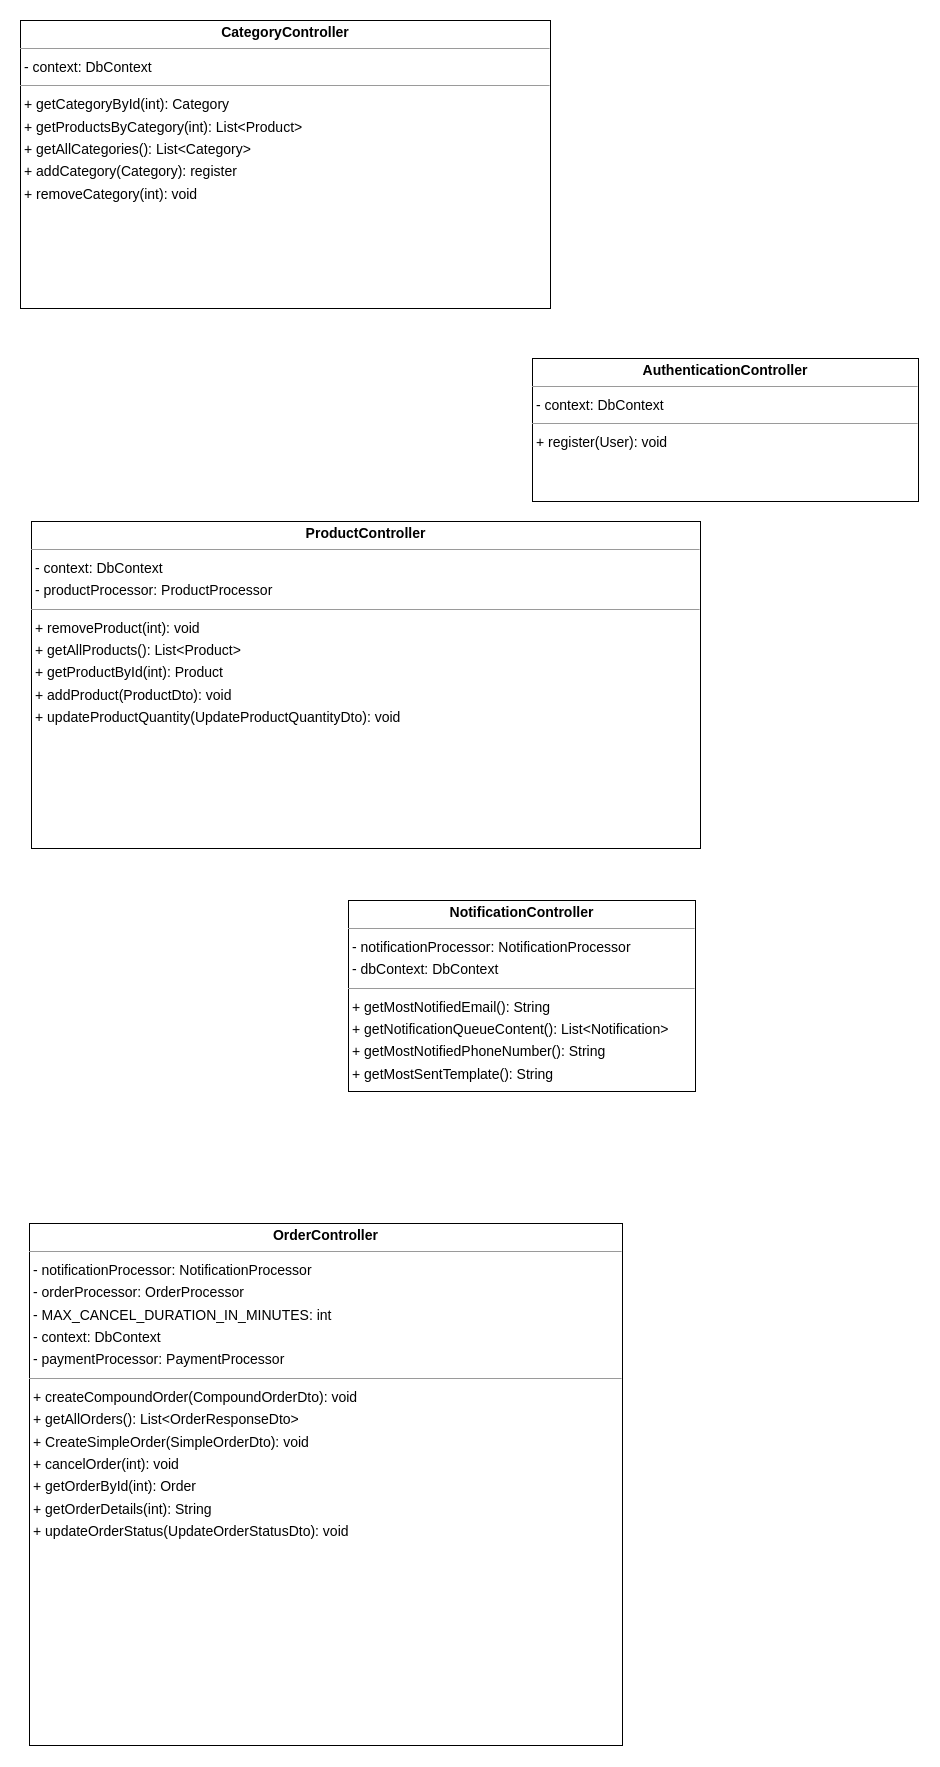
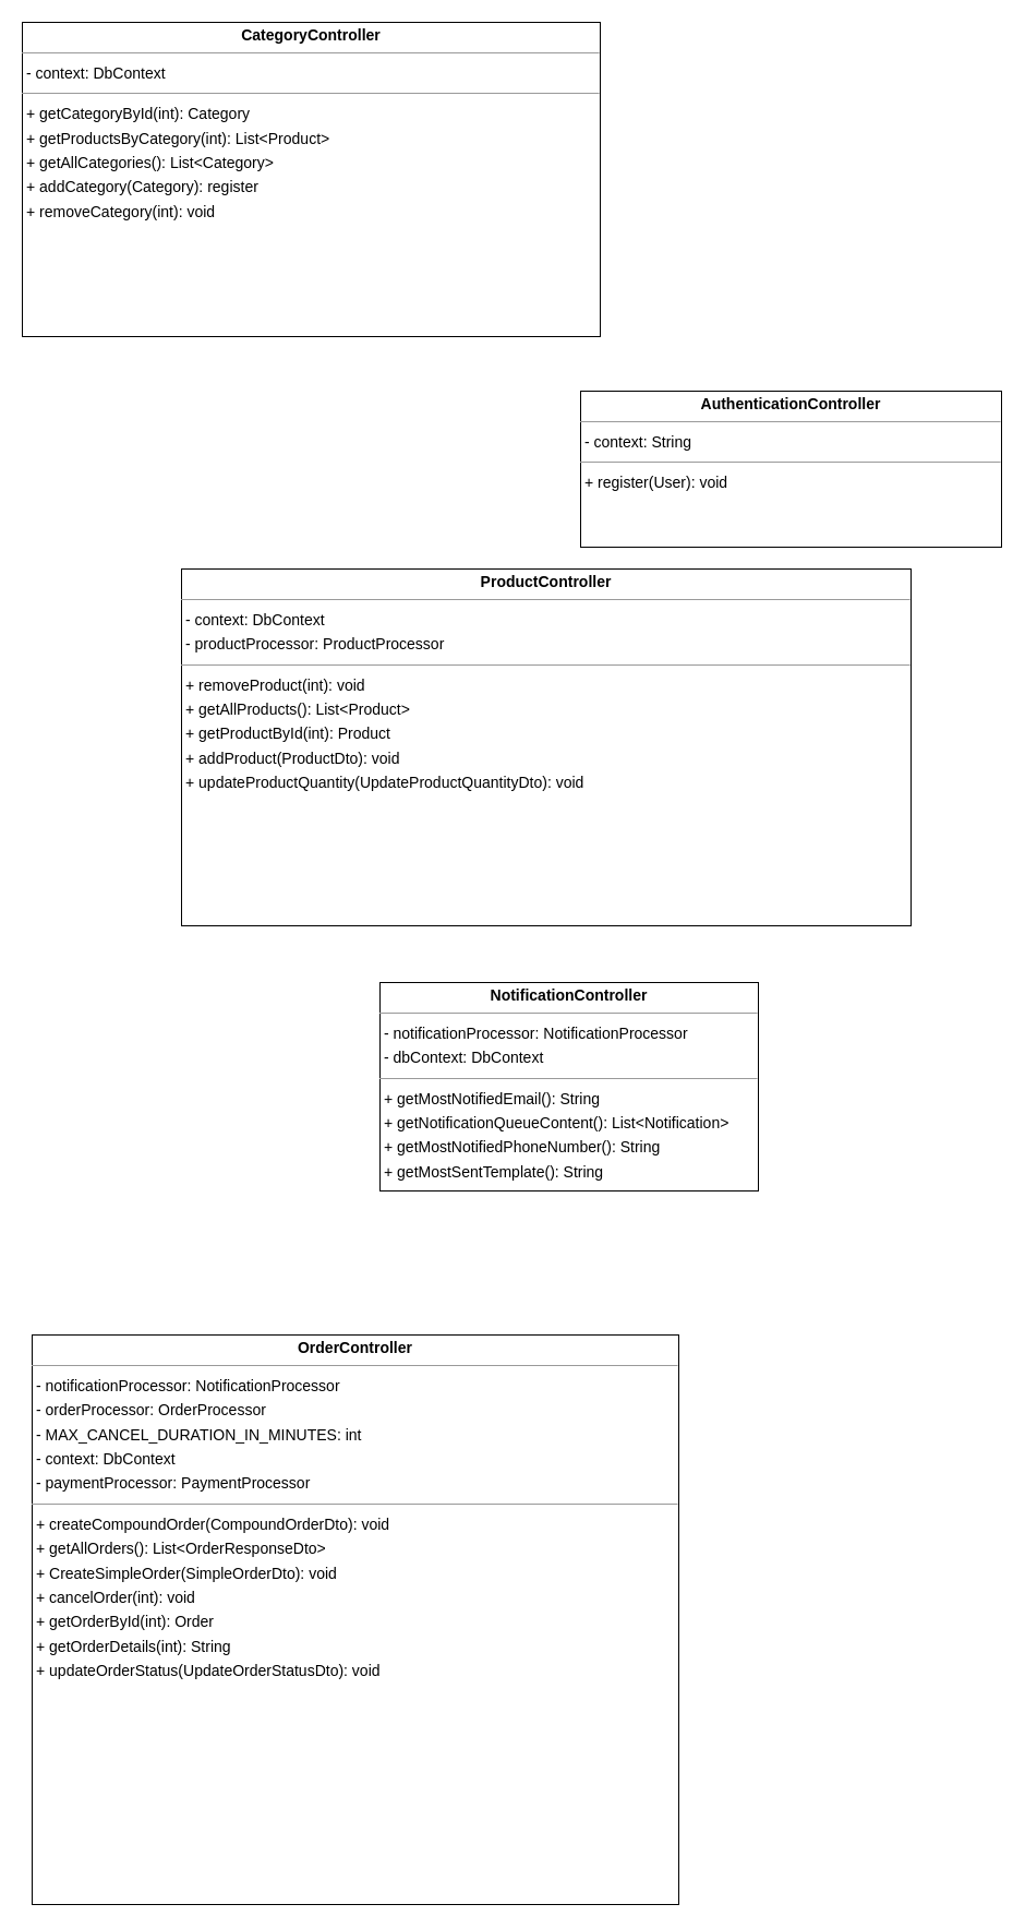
- <mxCell id="2" value="&lt;p style=&quot;margin:0px;margin-top:4px;text-align:center;&quot;&gt;&lt;b&gt;AuthenticationController&lt;/b&gt;&lt;/p&gt;&lt;hr size=&quot;1&quot;/&gt;&lt;p style=&quot;margin:0 0 0 4px;line-height:1.6;&quot;&gt;- context: DbContext&lt;/p&gt;&lt;hr size=&quot;1&quot;/&gt;&lt;p style=&quot;margin:0 0 0 4px;line-height:1.6;&quot;&gt;+ register(User): void&lt;/p&gt;" style="verticalAlign=top;align=left;overflow=fill;fontSize=14;fontFamily=Helvetica;html=1;rounded=0;shadow=0;comic=0;labelBackgroundColor=none;strokeWidth=1;" parent="1" vertex="1"><mxGeometry x="532" y="358" width="386" height="143" as="geometry" /></mxCell>
+ <mxCell id="2" value="&lt;p style=&quot;margin:0px;margin-top:4px;text-align:center;&quot;&gt;&lt;b&gt;AuthenticationController&lt;/b&gt;&lt;/p&gt;&lt;hr size=&quot;1&quot;/&gt;&lt;p style=&quot;margin:0 0 0 4px;line-height:1.6;&quot;&gt;- context: String&lt;/p&gt;&lt;hr size=&quot;1&quot;/&gt;&lt;p style=&quot;margin:0 0 0 4px;line-height:1.6;&quot;&gt;+ register(User): void&lt;/p&gt;" style="verticalAlign=top;align=left;overflow=fill;fontSize=14;fontFamily=Helvetica;html=1;rounded=0;shadow=0;comic=0;labelBackgroundColor=none;strokeWidth=1;" parent="1" vertex="1"><mxGeometry x="532" y="358" width="386" height="143" as="geometry" /></mxCell>
- <mxCell id="6" value="&lt;p style=&quot;margin:0px;margin-top:4px;text-align:center;&quot;&gt;&lt;b&gt;ProductController&lt;/b&gt;&lt;/p&gt;&lt;hr size=&quot;1&quot;/&gt;&lt;p style=&quot;margin:0 0 0 4px;line-height:1.6;&quot;&gt;- context: DbContext&lt;br/&gt;- productProcessor: ProductProcessor&lt;/p&gt;&lt;hr size=&quot;1&quot;/&gt;&lt;p style=&quot;margin:0 0 0 4px;line-height:1.6;&quot;&gt;+ removeProduct(int): void&lt;br/&gt;+ getAllProducts(): List&amp;lt;Product&amp;gt;&lt;br/&gt;+ getProductById(int): Product&lt;br/&gt;+ addProduct(ProductDto): void&lt;br/&gt;+ updateProductQuantity(UpdateProductQuantityDto): void&lt;/p&gt;" style="verticalAlign=top;align=left;overflow=fill;fontSize=14;fontFamily=Helvetica;html=1;rounded=0;shadow=0;comic=0;labelBackgroundColor=none;strokeWidth=1;" parent="1" vertex="1"><mxGeometry x="31" y="521" width="669" height="327" as="geometry" /></mxCell>
+ <mxCell id="6" value="&lt;p style=&quot;margin:0px;margin-top:4px;text-align:center;&quot;&gt;&lt;b&gt;ProductController&lt;/b&gt;&lt;/p&gt;&lt;hr size=&quot;1&quot;/&gt;&lt;p style=&quot;margin:0 0 0 4px;line-height:1.6;&quot;&gt;- context: DbContext&lt;br/&gt;- productProcessor: ProductProcessor&lt;/p&gt;&lt;hr size=&quot;1&quot;/&gt;&lt;p style=&quot;margin:0 0 0 4px;line-height:1.6;&quot;&gt;+ removeProduct(int): void&lt;br/&gt;+ getAllProducts(): List&amp;lt;Product&amp;gt;&lt;br/&gt;+ getProductById(int): Product&lt;br/&gt;+ addProduct(ProductDto): void&lt;br/&gt;+ updateProductQuantity(UpdateProductQuantityDto): void&lt;/p&gt;" style="verticalAlign=top;align=left;overflow=fill;fontSize=14;fontFamily=Helvetica;html=1;rounded=0;shadow=0;comic=0;labelBackgroundColor=none;strokeWidth=1;" parent="1" vertex="1"><mxGeometry x="166" y="521" width="669" height="327" as="geometry" /></mxCell>
